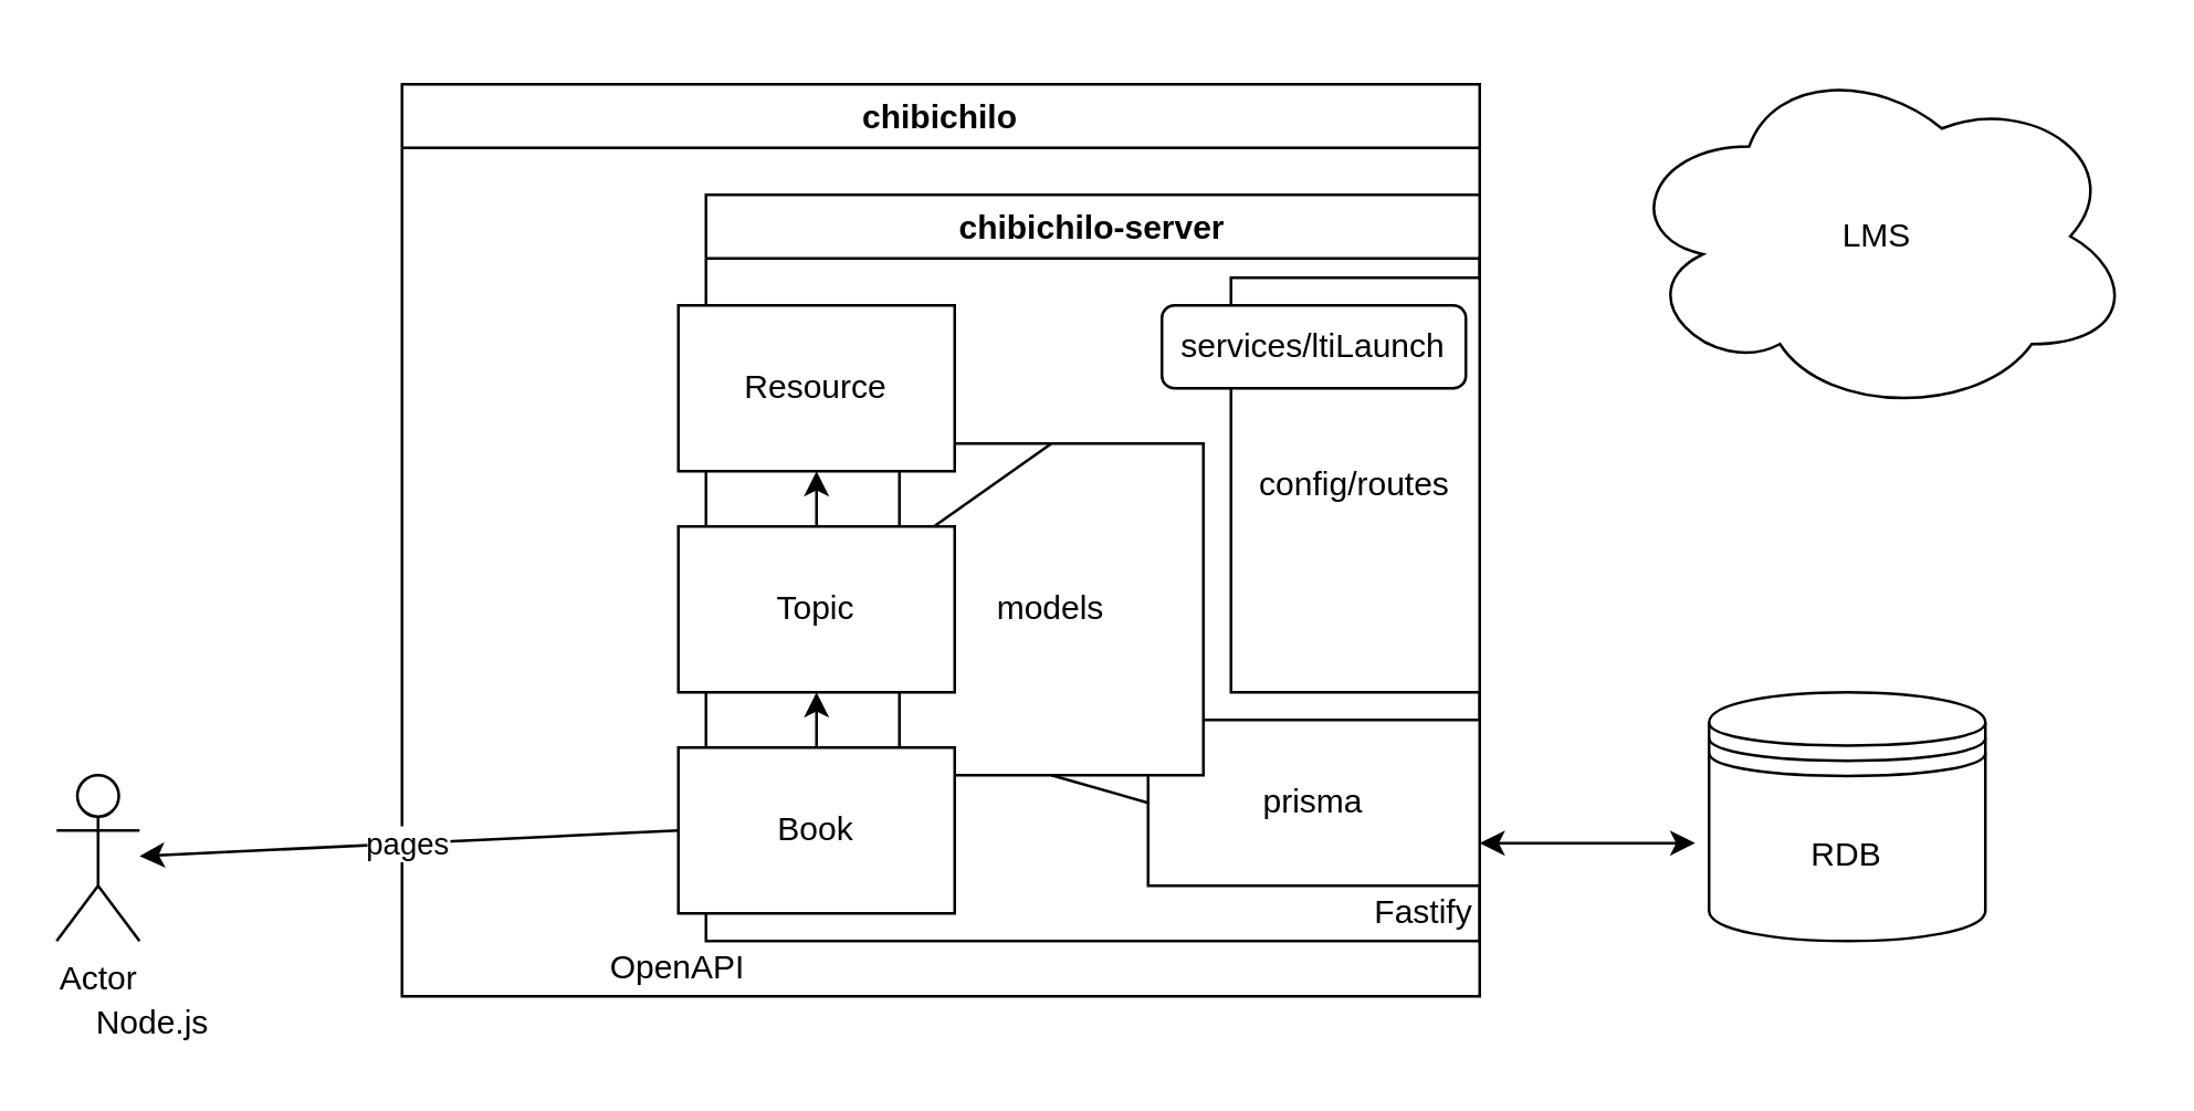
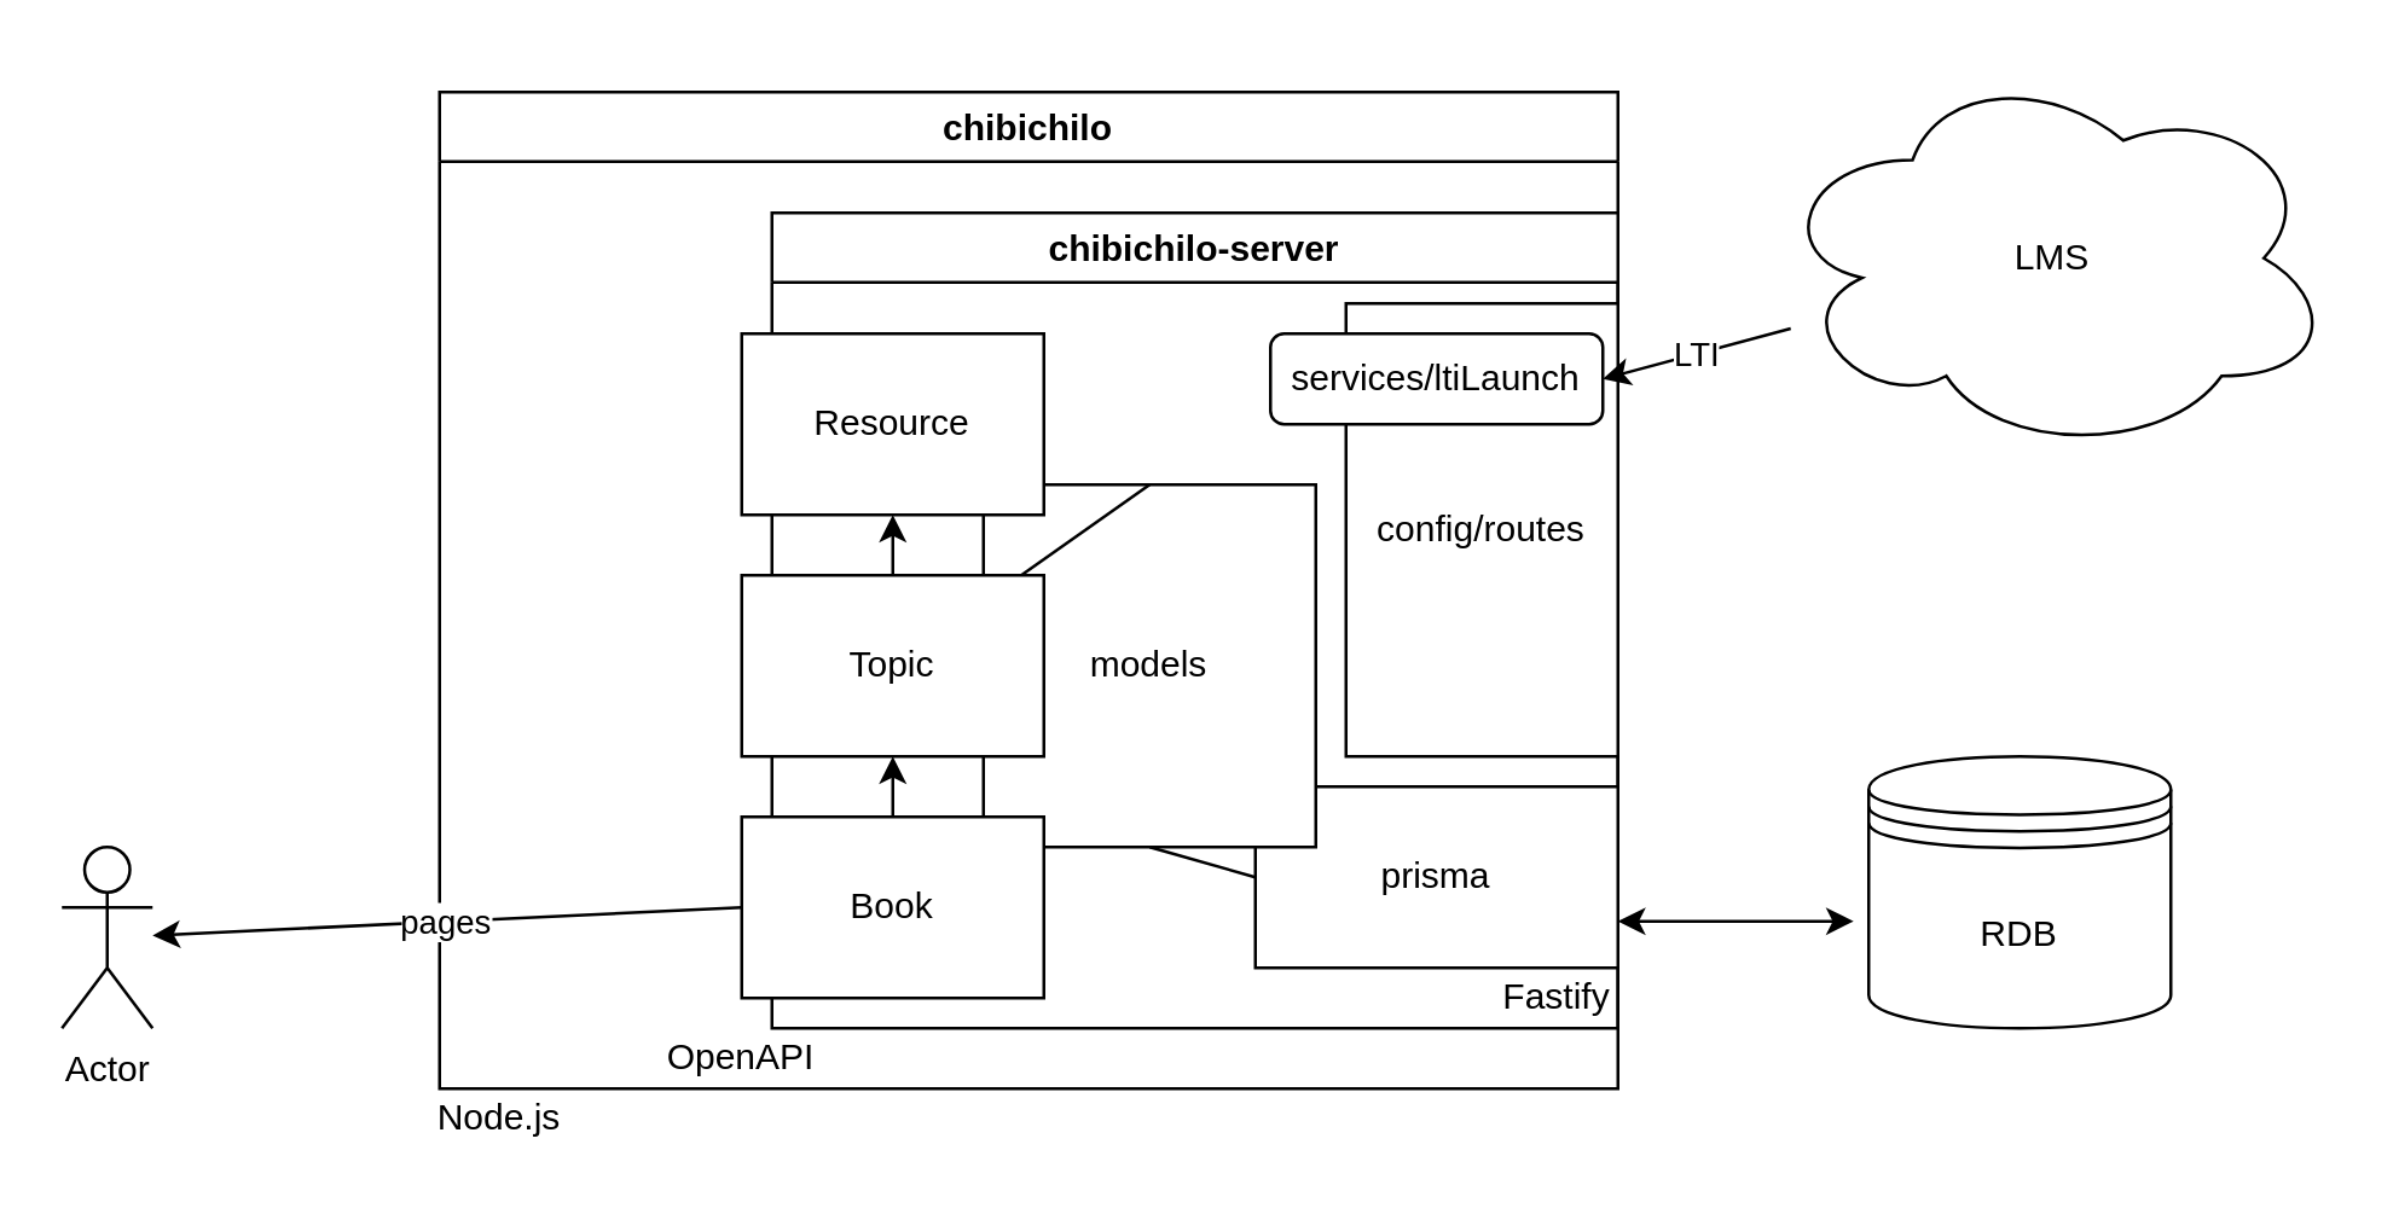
+ <mxCell id="20" value="LTI" style="endArrow=classic;html=1;entryX=1;entryY=0.5;entryDx=0;entryDy=0;" parent="1" source="18" target="8" edge="1"><mxGeometry width="50" height="50" relative="1" as="geometry"><mxPoint x="465" y="220" as="sourcePoint" /><mxPoint x="555" y="138" as="targetPoint" /></mxGeometry></mxCell>
- <mxCell id="21" value="Node.js" style="text;html=1;strokeColor=none;fillColor=none;align=center;verticalAlign=middle;whiteSpace=wrap;rounded=0;" parent="1" vertex="1"><mxGeometry x="35" y="360" width="40" height="20" as="geometry" /></mxCell>
+ <mxCell id="21" value="Node.js" style="text;html=1;strokeColor=none;fillColor=none;align=center;verticalAlign=middle;whiteSpace=wrap;rounded=0;" parent="1" vertex="1"><mxGeometry x="145" y="360" width="40" height="20" as="geometry" /></mxCell>
